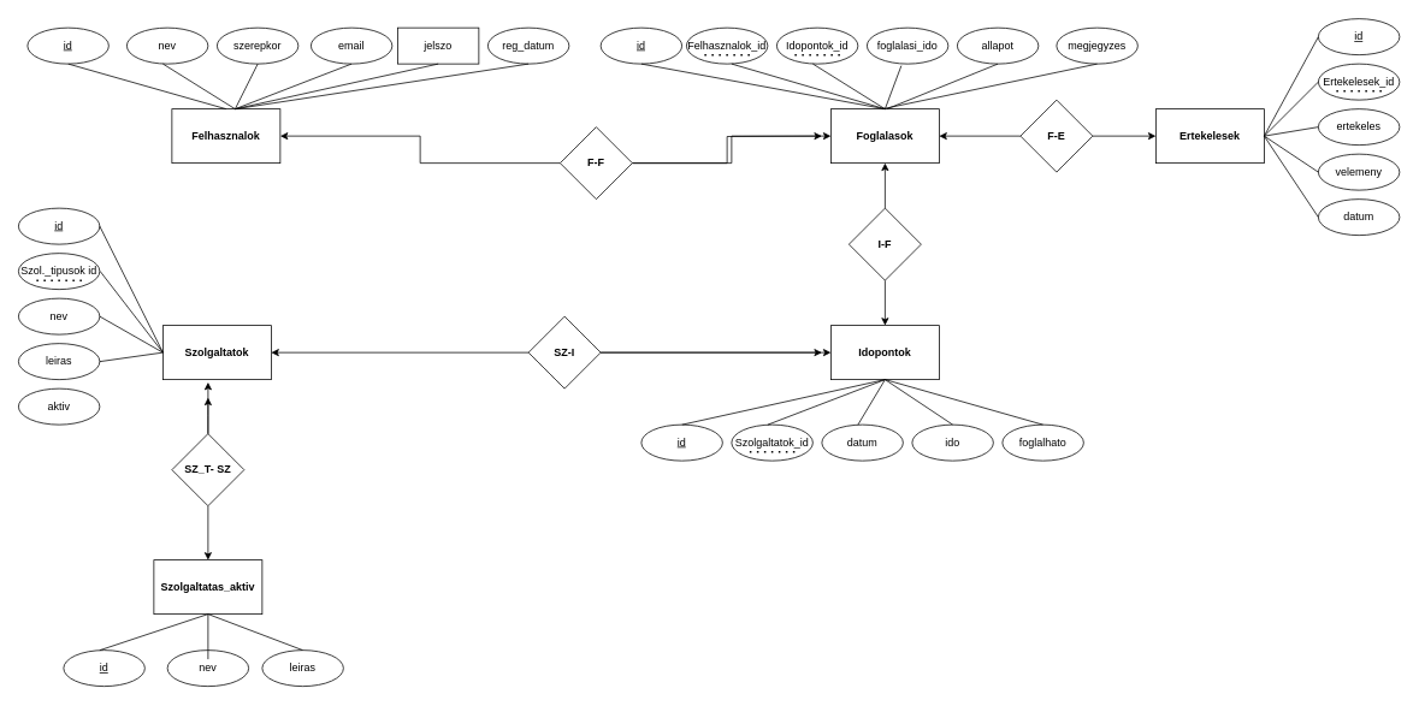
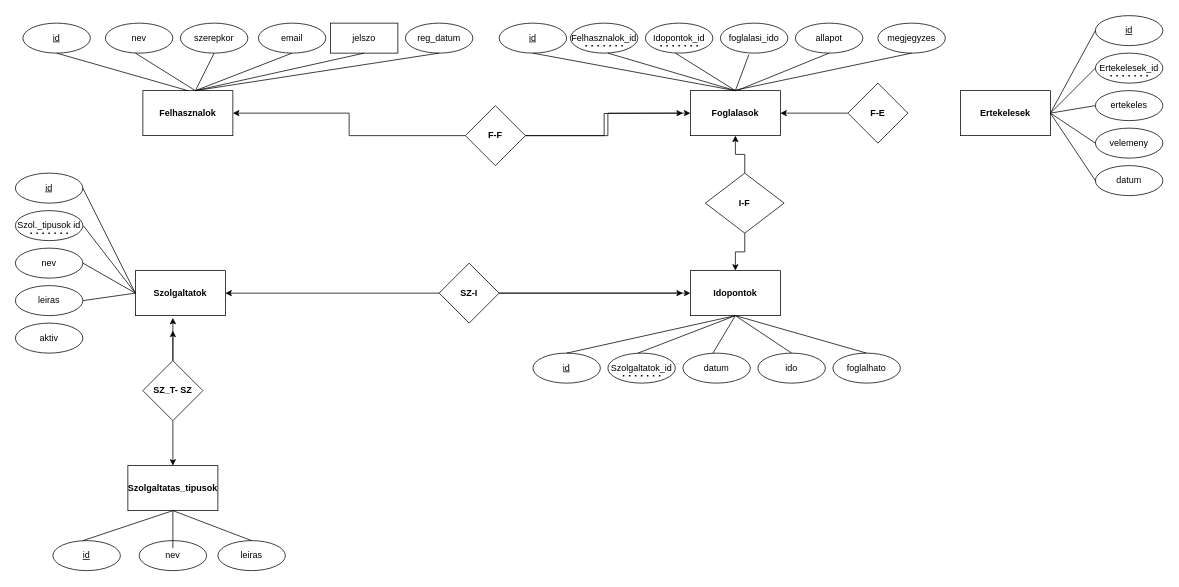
- <mxCell id="87" style="edgeStyle=orthogonalEdgeStyle;rounded=0;orthogonalLoop=1;jettySize=auto;html=1;exitX=1;exitY=0.5;exitDx=0;exitDy=0;entryX=0;entryY=0.5;entryDx=0;entryDy=0;" edge="1" parent="1" source="88" target="75"><mxGeometry relative="1" as="geometry" /></mxCell>
- <mxCell id="57" value="&lt;b&gt;I-F&lt;/b&gt;" style="rhombus;whiteSpace=wrap;html=1;" parent="1" vertex="1"><mxGeometry x="940" y="230" width="80" height="80" as="geometry" /></mxCell>
+ <mxCell id="57" value="&lt;b&gt;I-F&lt;/b&gt;" style="rhombus;whiteSpace=wrap;html=1;" parent="1" vertex="1"><mxGeometry x="940" y="230" width="105" height="80" as="geometry" /></mxCell>
- <mxCell id="47" value="&lt;b&gt;Szolgaltatas_aktiv&lt;/b&gt;" style="rounded=0;whiteSpace=wrap;html=1;" parent="1" vertex="1"><mxGeometry x="170" y="620" width="120" height="60" as="geometry" /></mxCell>
+ <mxCell id="47" value="&lt;b&gt;Szolgaltatas_tipusok&lt;/b&gt;" style="rounded=0;whiteSpace=wrap;html=1;" parent="1" vertex="1"><mxGeometry x="170" y="620" width="120" height="60" as="geometry" /></mxCell>
